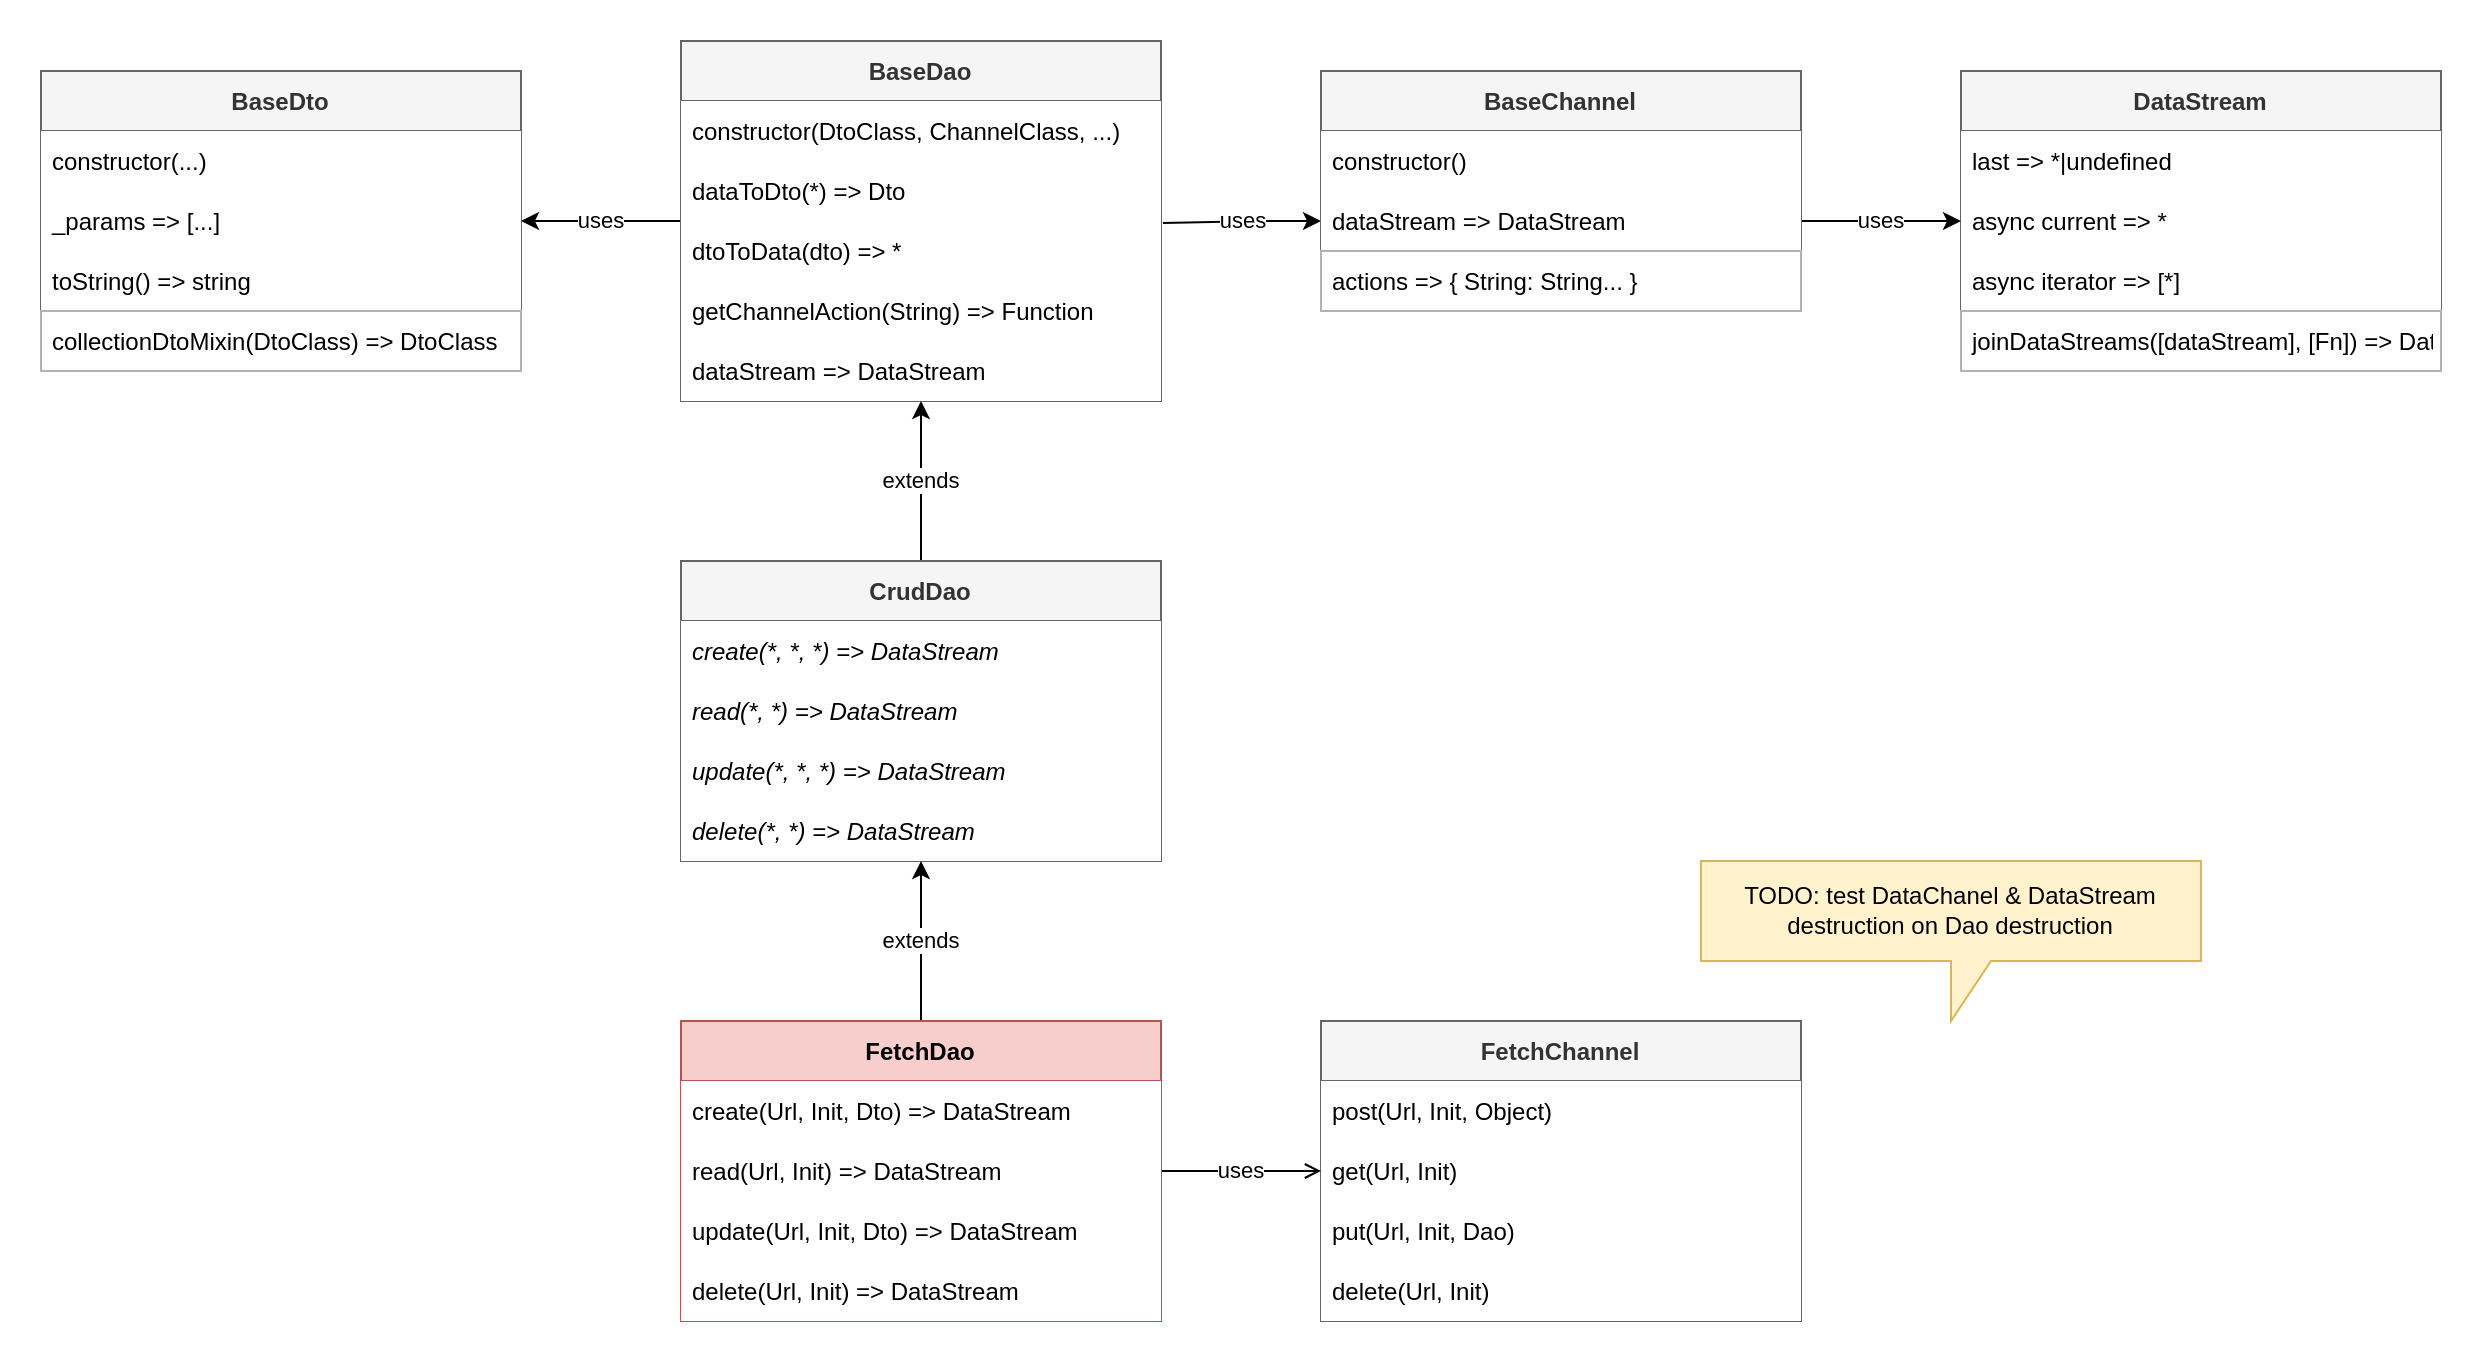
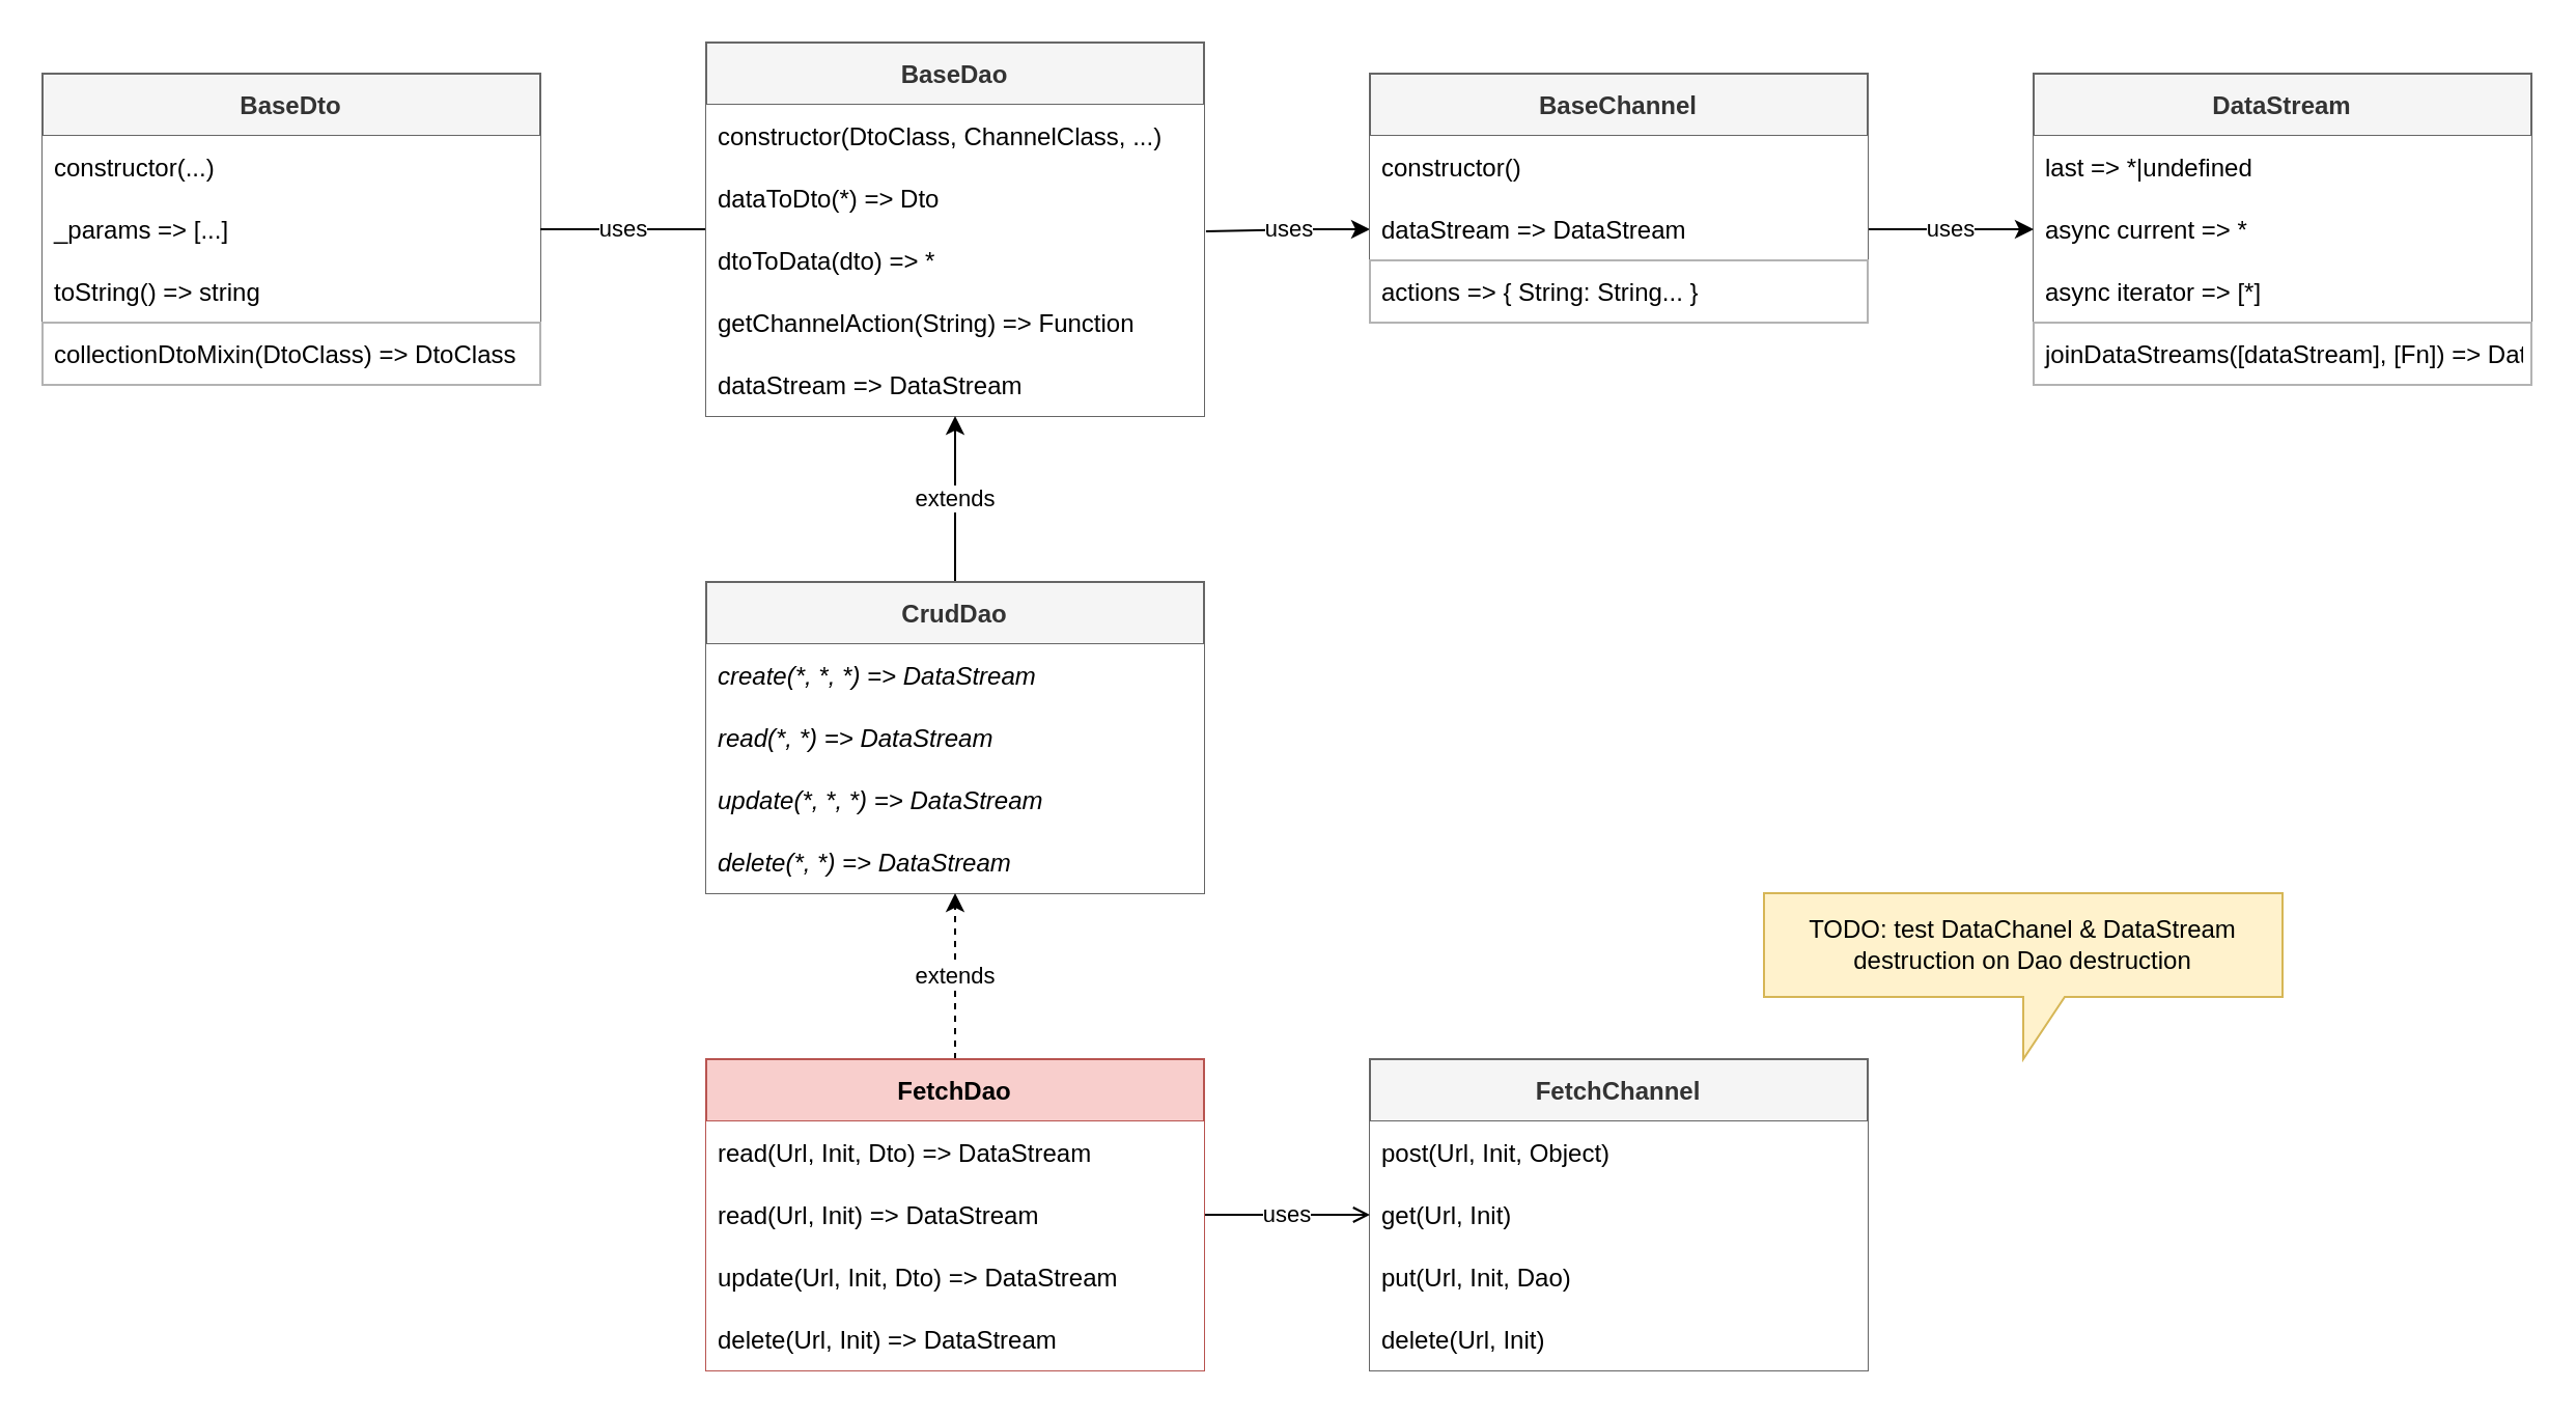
- <mxCell id="13" value="uses" style="edgeStyle=orthogonalEdgeStyle;rounded=0;orthogonalLoop=1;jettySize=auto;html=1;" parent="1" source="15" target="2" edge="1"><mxGeometry relative="1" as="geometry" /></mxCell>
+ <mxCell id="13" value="uses" style="edgeStyle=orthogonalEdgeStyle;rounded=0;orthogonalLoop=1;jettySize=auto;html=1;endArrow=none;" parent="1" source="15" target="2" edge="1"><mxGeometry relative="1" as="geometry" /></mxCell>
- <mxCell id="32" value="extends" style="edgeStyle=orthogonalEdgeStyle;rounded=0;orthogonalLoop=1;jettySize=auto;html=1;" parent="1" source="34" target="22" edge="1"><mxGeometry relative="1" as="geometry" /></mxCell>
+ <mxCell id="32" value="extends" style="edgeStyle=orthogonalEdgeStyle;rounded=0;orthogonalLoop=1;jettySize=auto;html=1;dashed=1;" parent="1" source="34" target="22" edge="1"><mxGeometry relative="1" as="geometry" /></mxCell>
- <mxCell id="35" value="create(Url, Init, Dto) =&gt; DataStream" style="text;strokeColor=none;fillColor=default;align=left;verticalAlign=middle;spacingLeft=4;spacingRight=4;overflow=hidden;points=[[0,0.5],[1,0.5]];portConstraint=eastwest;rotatable=0;" parent="34" vertex="1"><mxGeometry y="30" width="240" height="30" as="geometry" /></mxCell>
+ <mxCell id="35" value="read(Url, Init, Dto) =&gt; DataStream" style="text;strokeColor=none;fillColor=default;align=left;verticalAlign=middle;spacingLeft=4;spacingRight=4;overflow=hidden;points=[[0,0.5],[1,0.5]];portConstraint=eastwest;rotatable=0;" parent="34" vertex="1"><mxGeometry y="30" width="240" height="30" as="geometry" /></mxCell>
